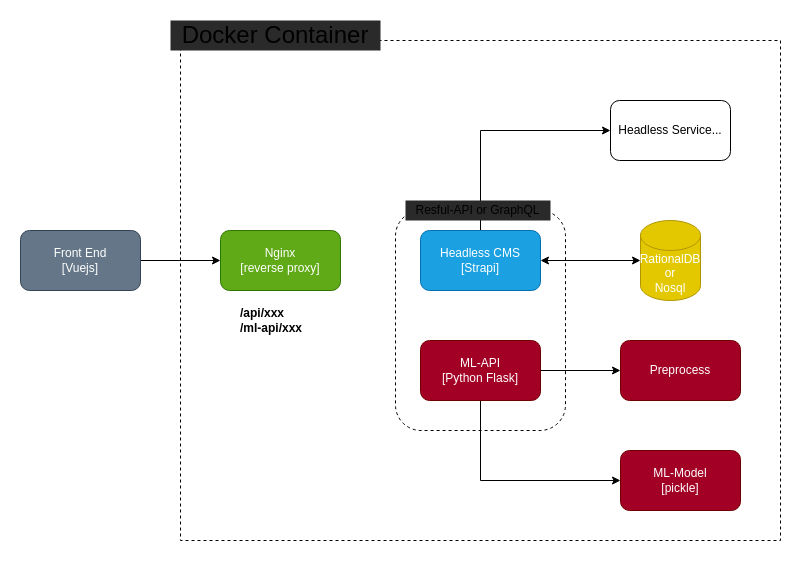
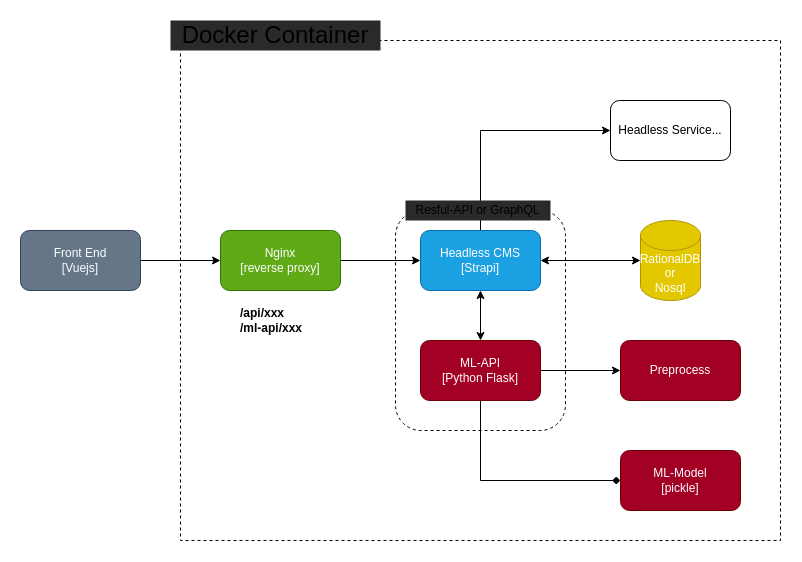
+ <mxCell id="16" value="" style="edgeStyle=orthogonalEdgeStyle;rounded=0;orthogonalLoop=1;jettySize=auto;html=1;startArrow=none;startFill=0;" edge="1" parent="1" source="17" target="8"><mxGeometry relative="1" as="geometry" /></mxCell>
+ <mxCell id="5" value="" style="edgeStyle=orthogonalEdgeStyle;rounded=0;orthogonalLoop=1;jettySize=auto;html=1;startArrow=classic;startFill=1;" edge="1" parent="1" source="8" target="11"><mxGeometry relative="1" as="geometry" /></mxCell>
- <mxCell id="10" style="edgeStyle=orthogonalEdgeStyle;rounded=0;orthogonalLoop=1;jettySize=auto;html=1;entryX=0;entryY=0.5;entryDx=0;entryDy=0;startArrow=none;startFill=0;" edge="1" parent="1" source="11" target="13"><mxGeometry relative="1" as="geometry"><Array as="points"><mxPoint x="480" y="480" /></Array></mxGeometry></mxCell>
+ <mxCell id="10" style="edgeStyle=orthogonalEdgeStyle;rounded=0;orthogonalLoop=1;jettySize=auto;html=1;entryX=0;entryY=0.5;entryDx=0;entryDy=0;startArrow=none;startFill=0;endArrow=diamond;" edge="1" parent="1" source="11" target="13"><mxGeometry relative="1" as="geometry"><Array as="points"><mxPoint x="480" y="480" /></Array></mxGeometry></mxCell>
